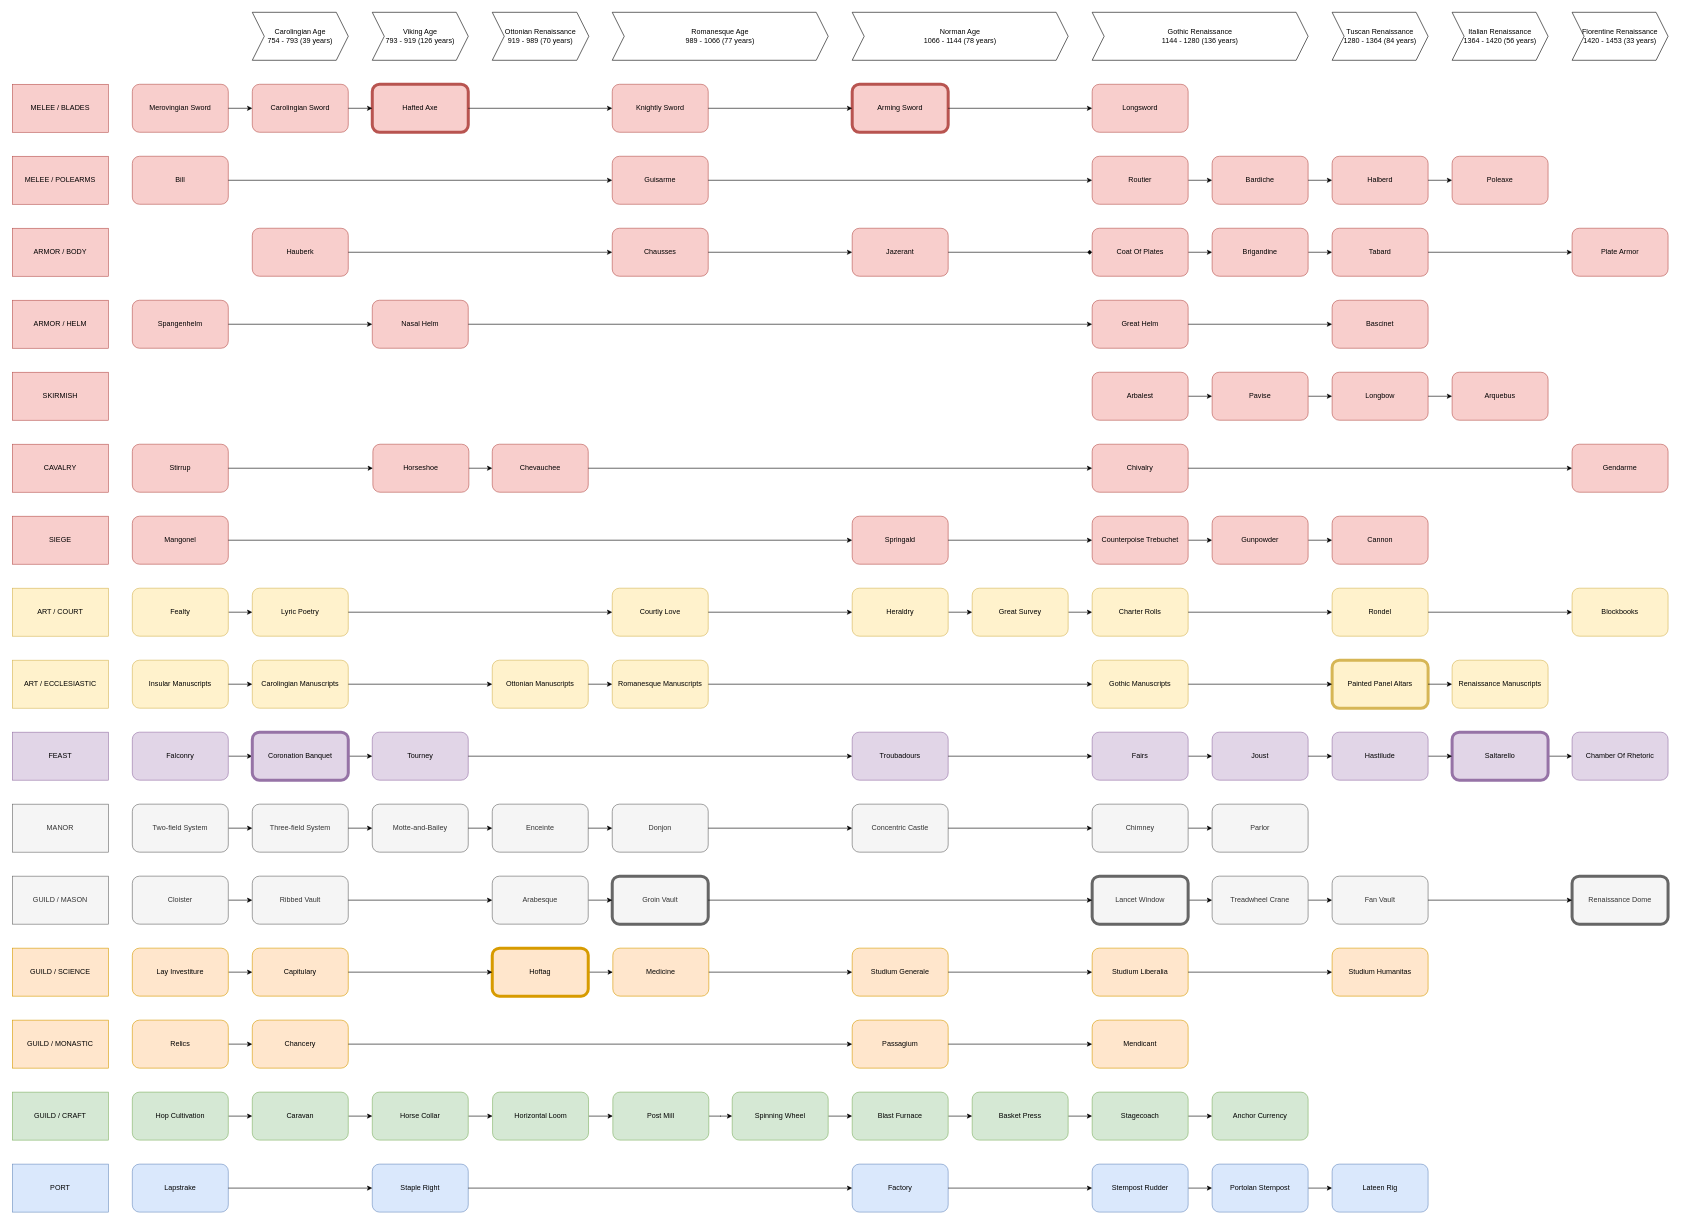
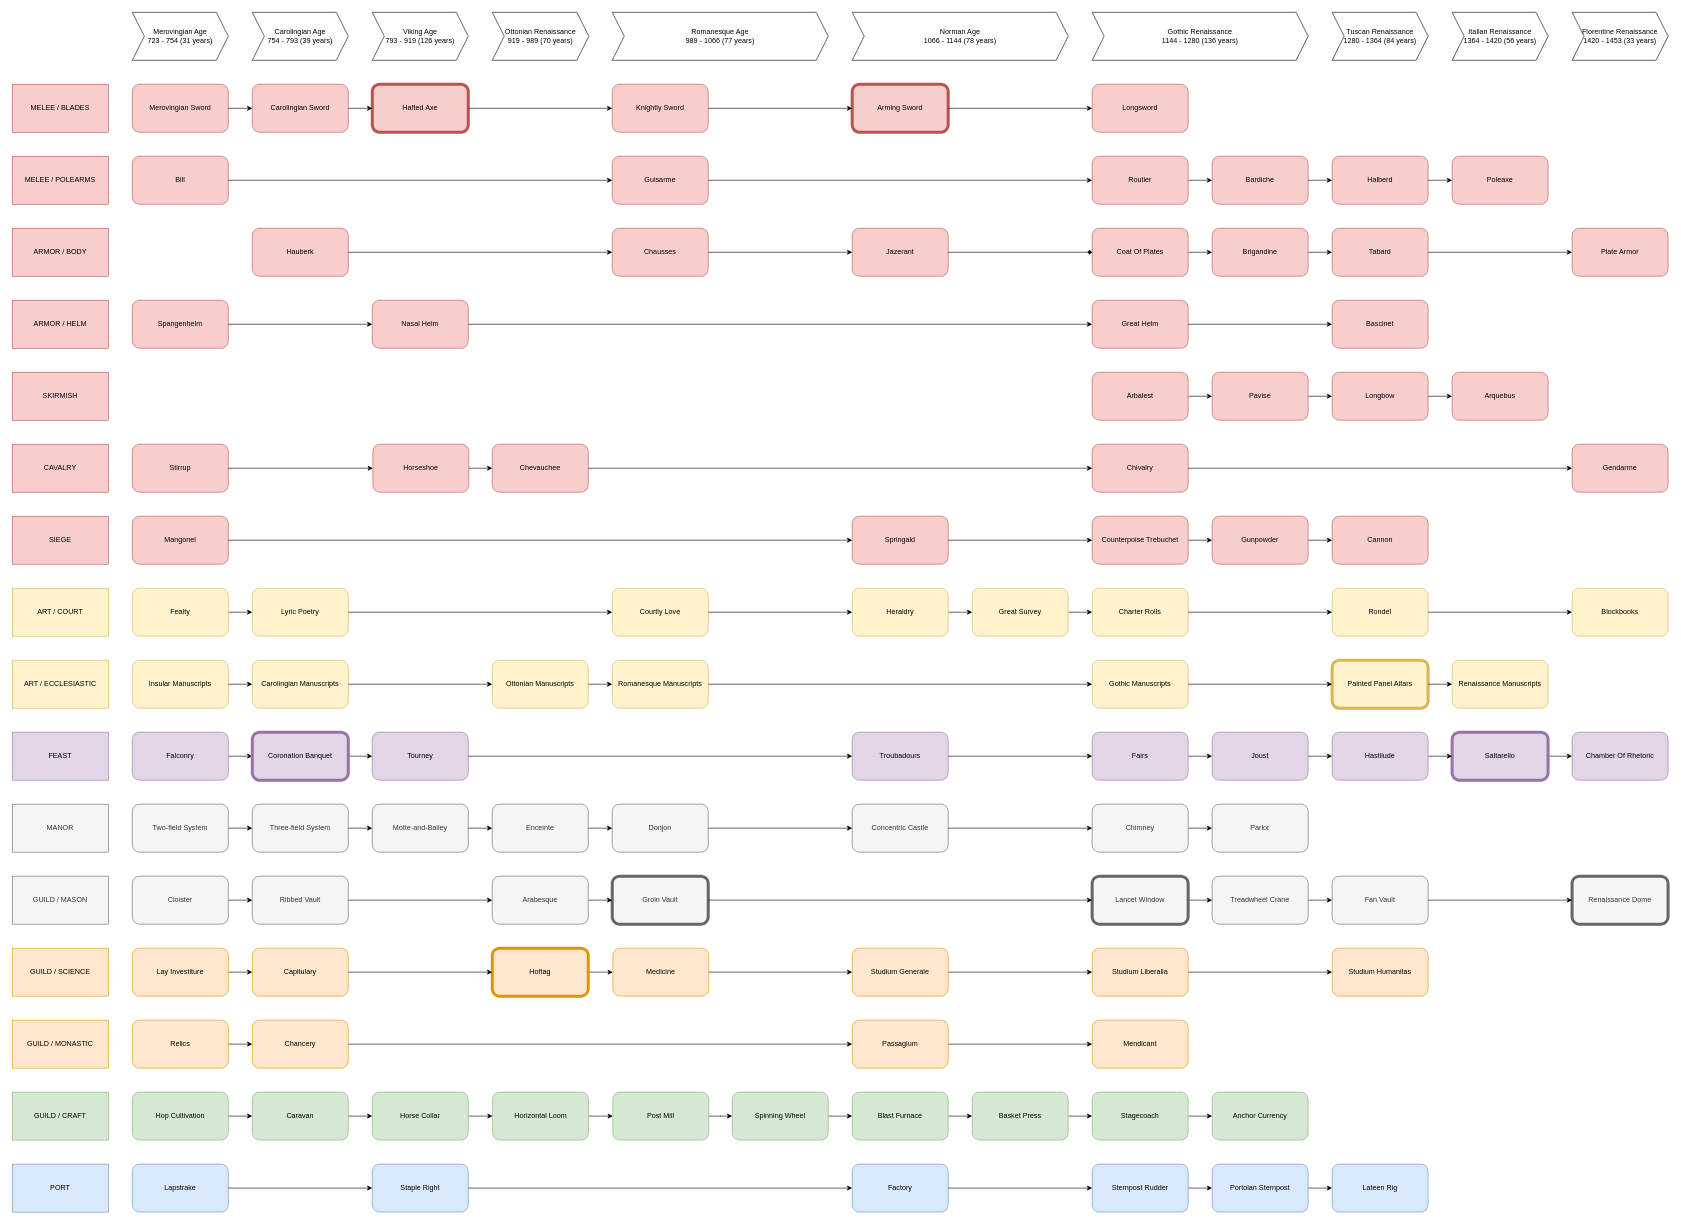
+ <mxCell id="3" value="Merovingian Age&lt;br&gt;723 - 754 (31 years)" style="shape=step;perimeter=stepPerimeter;whiteSpace=wrap;html=1;fixedSize=1;" parent="1" vertex="1"><mxGeometry x="220" y="20" width="160" height="80" as="geometry" /></mxCell>
